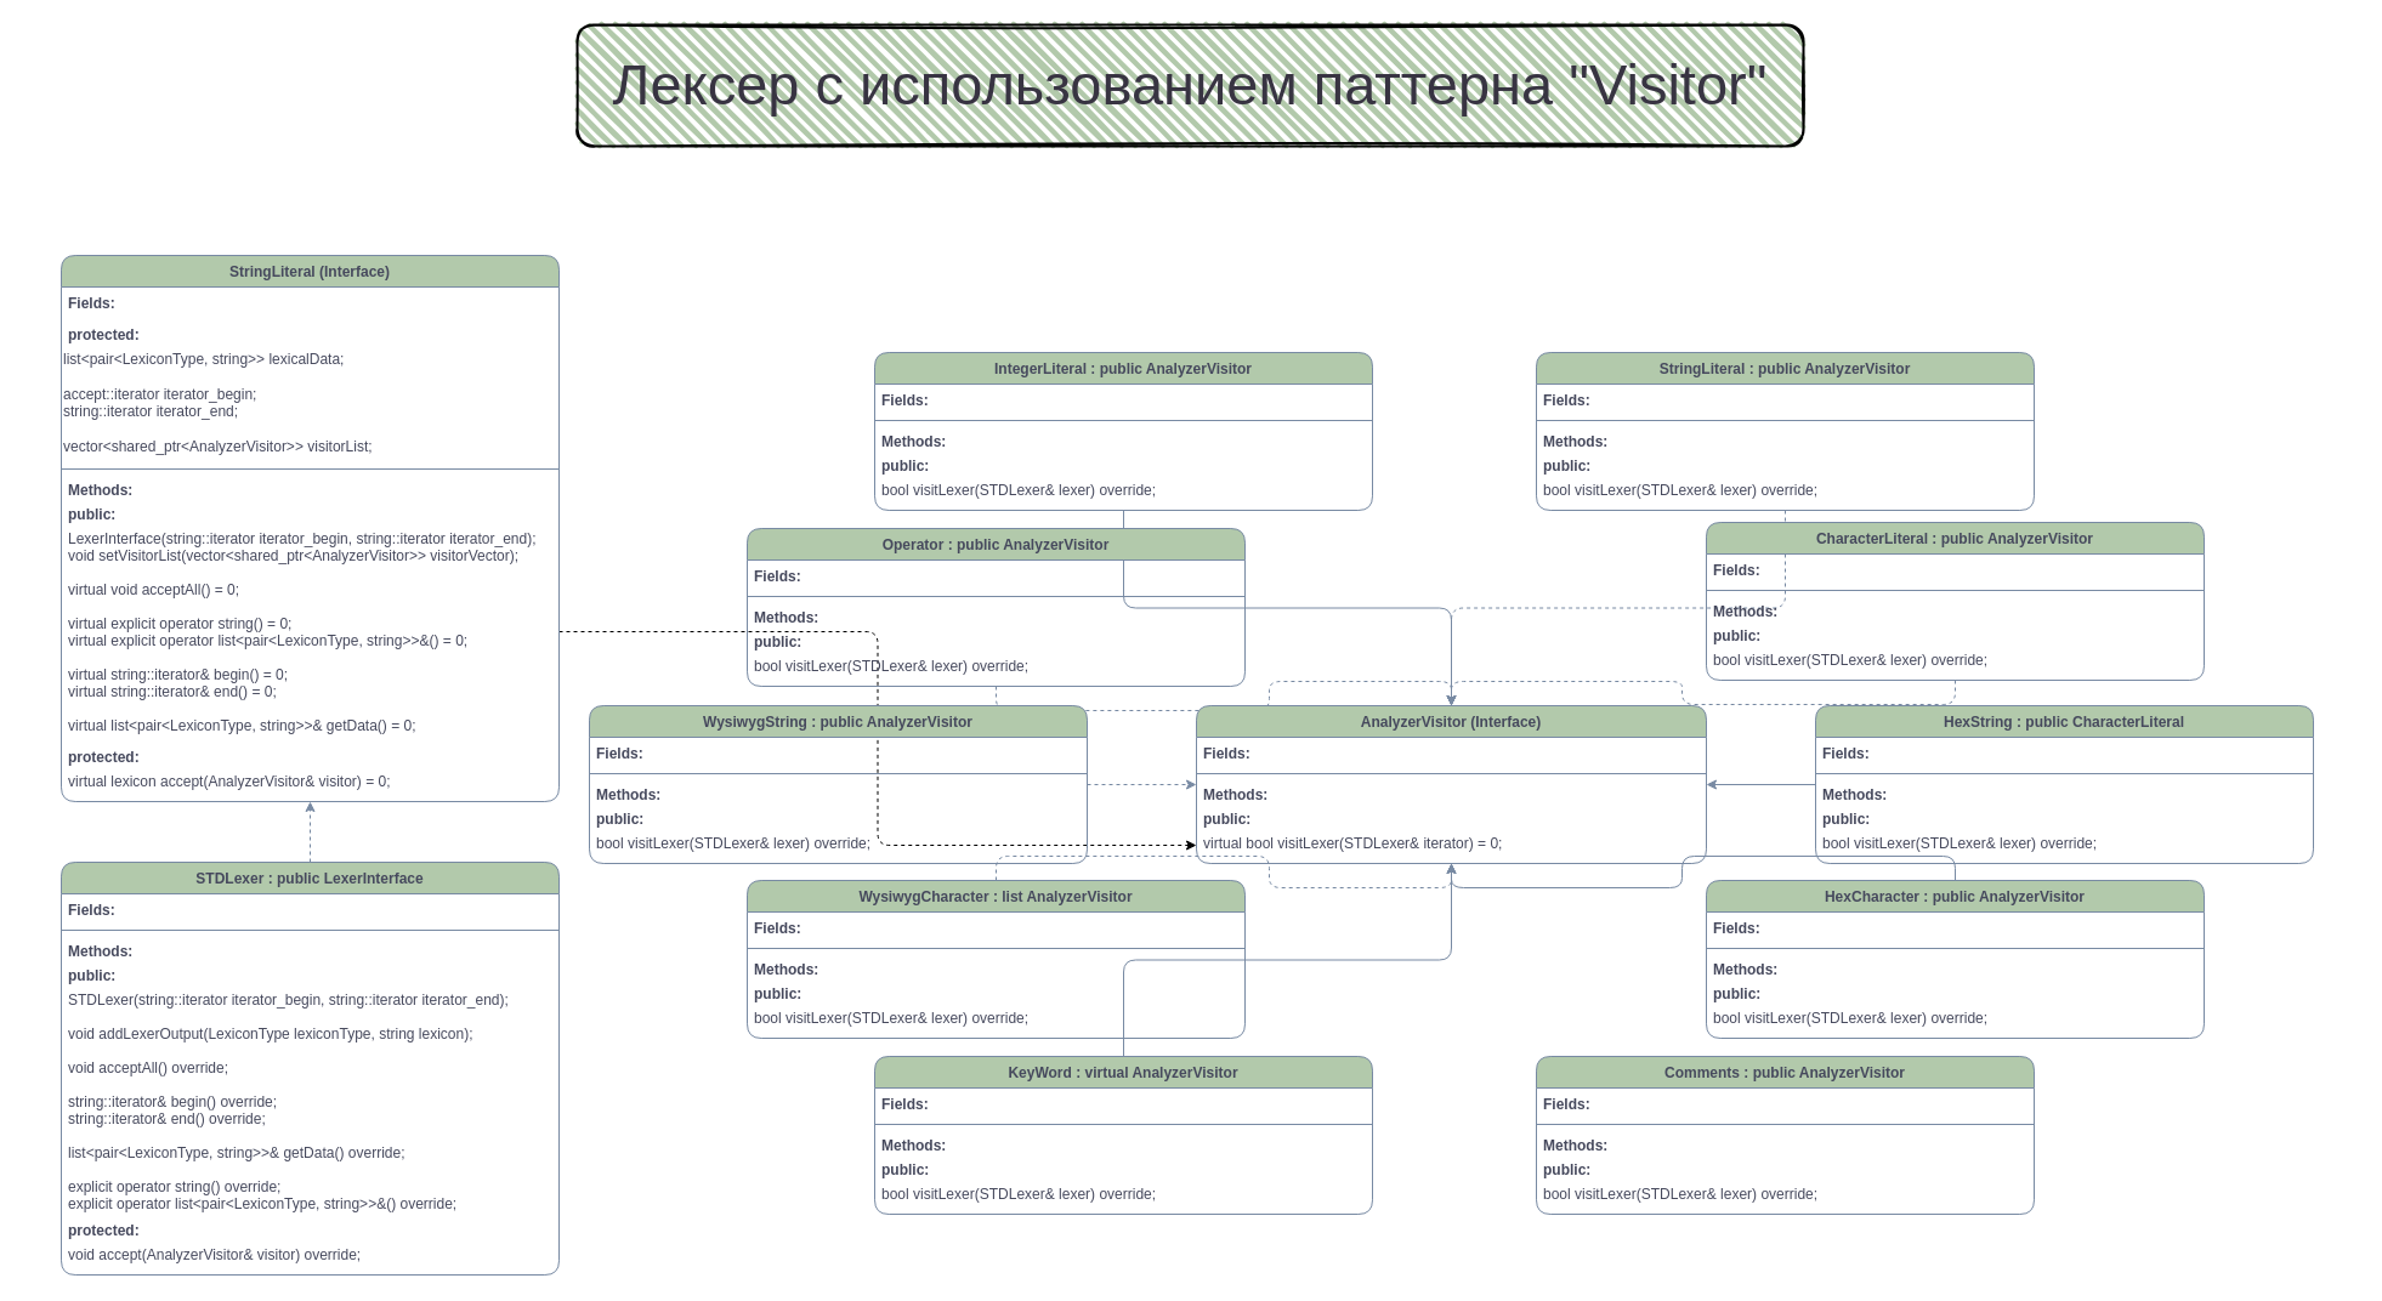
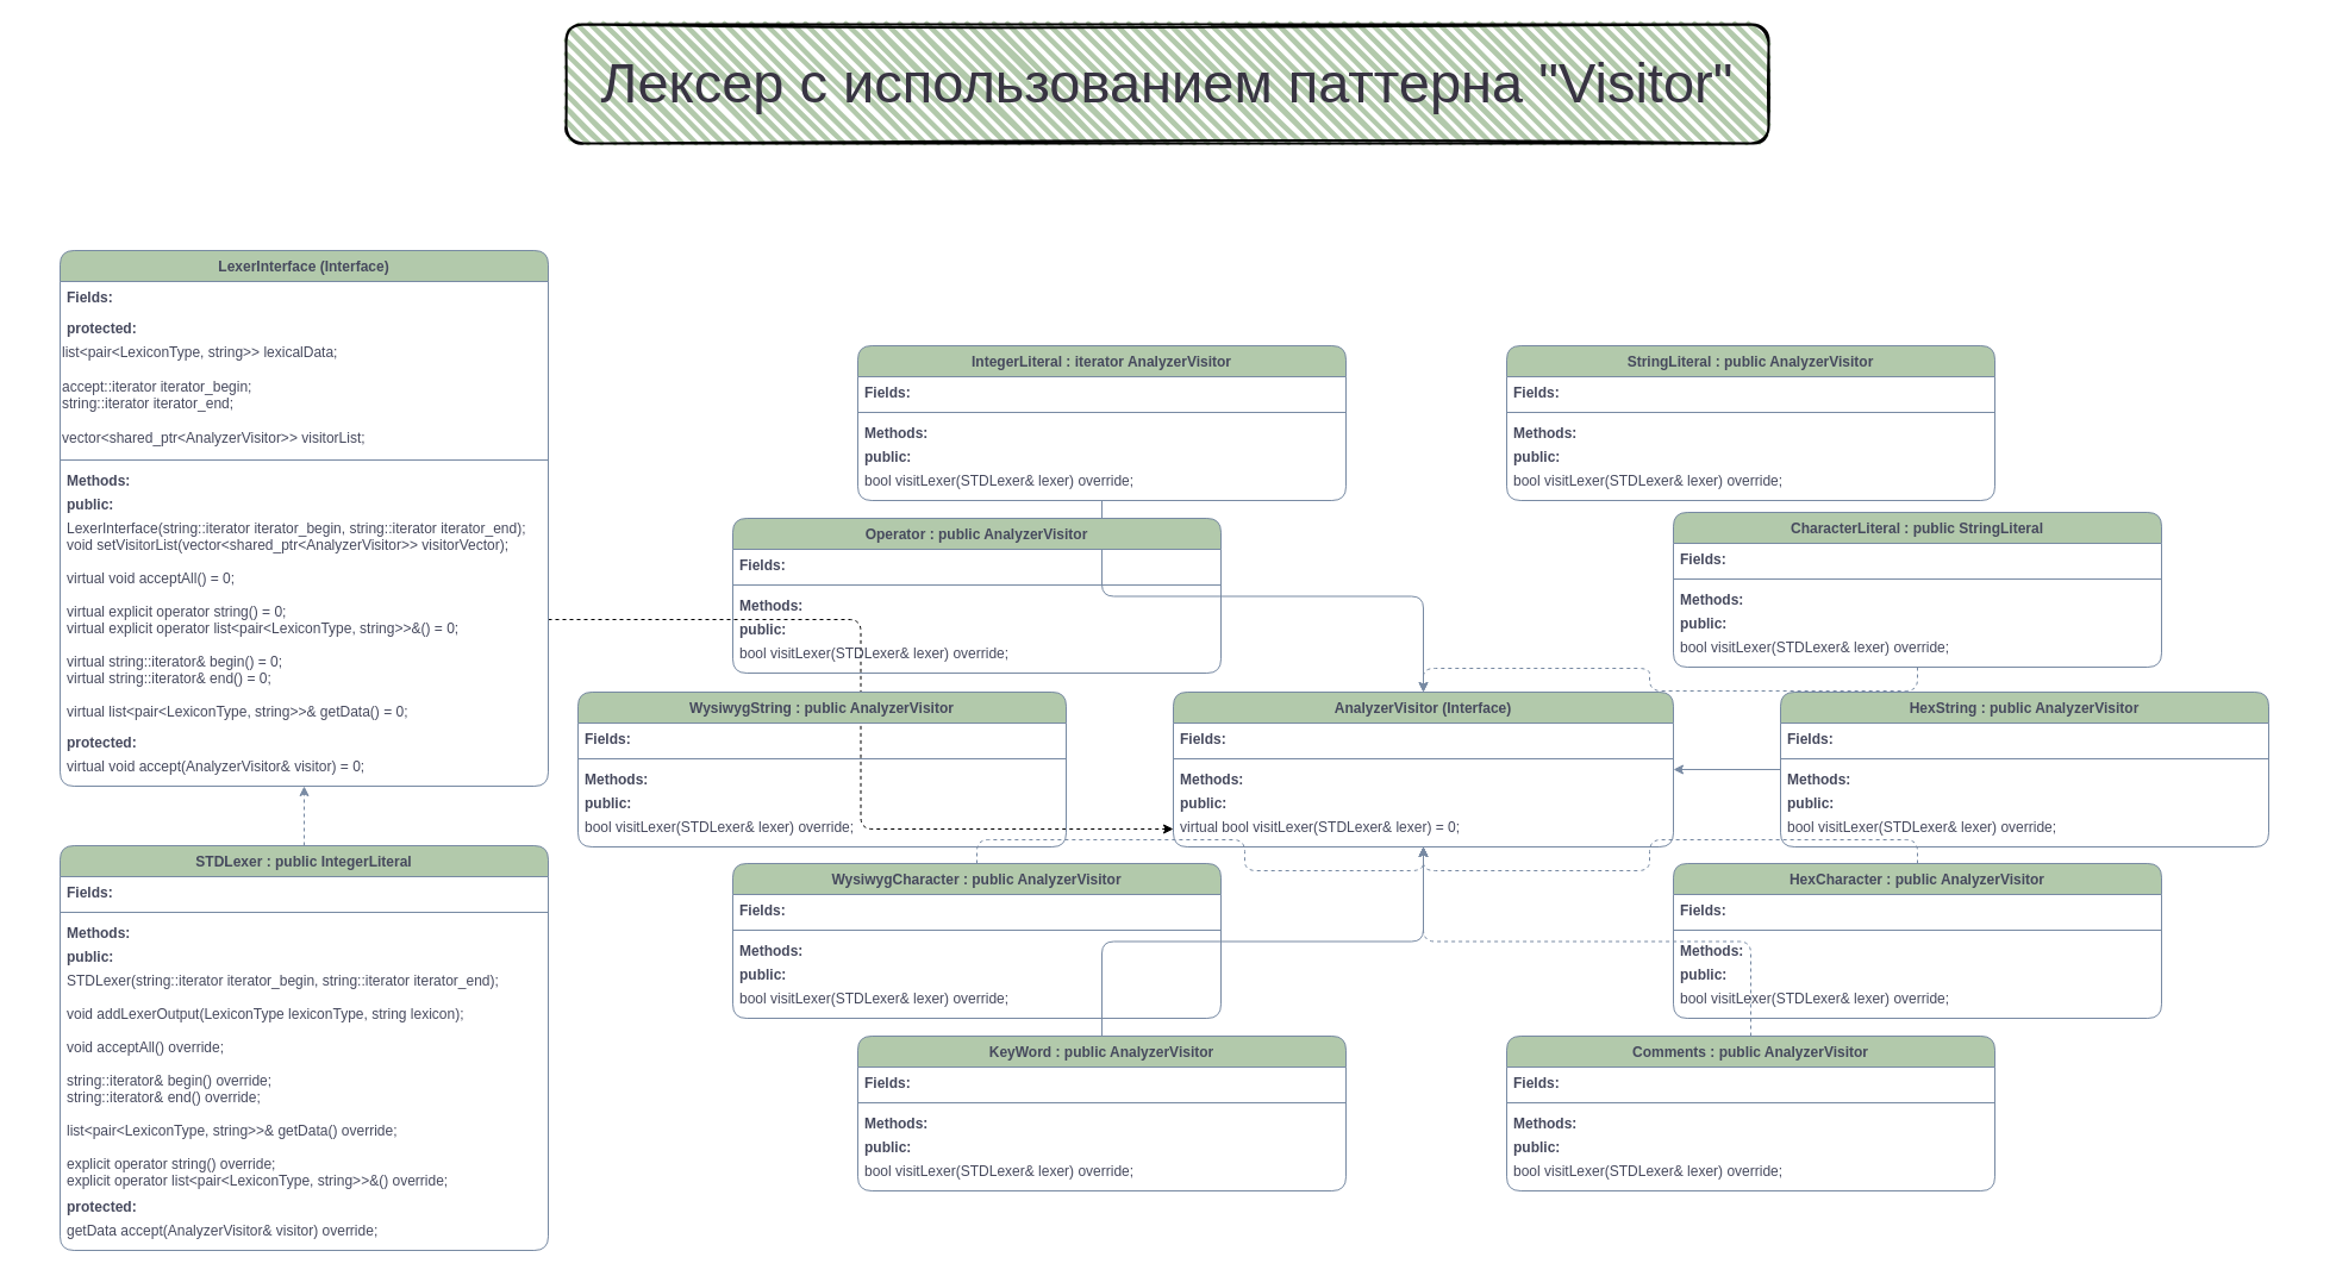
- <mxCell id="14" value="StringLiteral (Interface)" style="swimlane;fontStyle=1;align=center;verticalAlign=top;childLayout=stackLayout;horizontal=1;startSize=26;horizontalStack=0;resizeParent=1;resizeParentMax=0;resizeLast=0;collapsible=1;marginBottom=0;rounded=1;fillColor=#B2C9AB;strokeColor=#788AA3;fontColor=#46495D;" parent="1" vertex="1"><mxGeometry x="50" y="210" width="410" height="450" as="geometry"><mxRectangle x="120" y="550" width="210" height="26" as="alternateBounds" /></mxGeometry></mxCell>
+ <mxCell id="14" value="LexerInterface (Interface)" style="swimlane;fontStyle=1;align=center;verticalAlign=top;childLayout=stackLayout;horizontal=1;startSize=26;horizontalStack=0;resizeParent=1;resizeParentMax=0;resizeLast=0;collapsible=1;marginBottom=0;rounded=1;fillColor=#B2C9AB;strokeColor=#788AA3;fontColor=#46495D;" parent="1" vertex="1"><mxGeometry x="50" y="210" width="410" height="450" as="geometry"><mxRectangle x="120" y="550" width="210" height="26" as="alternateBounds" /></mxGeometry></mxCell>
- <mxCell id="32" value="IntegerLiteral : public AnalyzerVisitor" style="swimlane;fontStyle=1;align=center;verticalAlign=top;childLayout=stackLayout;horizontal=1;startSize=26;horizontalStack=0;resizeParent=1;resizeParentMax=0;resizeLast=0;collapsible=1;marginBottom=0;rounded=1;fillColor=#B2C9AB;strokeColor=#788AA3;fontColor=#46495D;" parent="1" vertex="1"><mxGeometry x="720" y="290" width="410" height="130" as="geometry"><mxRectangle x="705" y="390" width="260" height="26" as="alternateBounds" /></mxGeometry></mxCell>
+ <mxCell id="32" value="IntegerLiteral : iterator AnalyzerVisitor" style="swimlane;fontStyle=1;align=center;verticalAlign=top;childLayout=stackLayout;horizontal=1;startSize=26;horizontalStack=0;resizeParent=1;resizeParentMax=0;resizeLast=0;collapsible=1;marginBottom=0;rounded=1;fillColor=#B2C9AB;strokeColor=#788AA3;fontColor=#46495D;" parent="1" vertex="1"><mxGeometry x="720" y="290" width="410" height="130" as="geometry"><mxRectangle x="705" y="390" width="260" height="26" as="alternateBounds" /></mxGeometry></mxCell>
- <mxCell id="50" value="CharacterLiteral : public AnalyzerVisitor" style="swimlane;fontStyle=1;align=center;verticalAlign=top;childLayout=stackLayout;horizontal=1;startSize=26;horizontalStack=0;resizeParent=1;resizeParentMax=0;resizeLast=0;collapsible=1;marginBottom=0;rounded=1;fillColor=#B2C9AB;strokeColor=#788AA3;fontColor=#46495D;" parent="1" vertex="1"><mxGeometry x="1405" y="430" width="410" height="130" as="geometry"><mxRectangle x="1200" y="534" width="260" height="26" as="alternateBounds" /></mxGeometry></mxCell>
+ <mxCell id="50" value="CharacterLiteral : public StringLiteral" style="swimlane;fontStyle=1;align=center;verticalAlign=top;childLayout=stackLayout;horizontal=1;startSize=26;horizontalStack=0;resizeParent=1;resizeParentMax=0;resizeLast=0;collapsible=1;marginBottom=0;rounded=1;fillColor=#B2C9AB;strokeColor=#788AA3;fontColor=#46495D;" parent="1" vertex="1"><mxGeometry x="1405" y="430" width="410" height="130" as="geometry"><mxRectangle x="1200" y="534" width="260" height="26" as="alternateBounds" /></mxGeometry></mxCell>
- <mxCell id="4" style="edgeStyle=orthogonalEdgeStyle;rounded=1;sketch=0;orthogonalLoop=1;jettySize=auto;html=1;dashed=1;strokeColor=#788AA3;fontColor=#46495D;" parent="1" source="38" target="56" edge="1"><mxGeometry relative="1" as="geometry" /></mxCell>
- <mxCell id="7" style="edgeStyle=orthogonalEdgeStyle;rounded=1;sketch=0;orthogonalLoop=1;jettySize=auto;html=1;dashed=1;strokeColor=#788AA3;fontColor=#46495D;" parent="1" source="62" target="56" edge="1"><mxGeometry relative="1" as="geometry" /></mxCell>
- <mxCell id="80" value="HexString : public CharacterLiteral" style="swimlane;fontStyle=1;align=center;verticalAlign=top;childLayout=stackLayout;horizontal=1;startSize=26;horizontalStack=0;resizeParent=1;resizeParentMax=0;resizeLast=0;collapsible=1;marginBottom=0;rounded=1;fillColor=#B2C9AB;strokeColor=#788AA3;fontColor=#46495D;" parent="1" vertex="1"><mxGeometry x="1495" y="581" width="410" height="130" as="geometry"><mxRectangle x="1200" y="680" width="260" height="26" as="alternateBounds" /></mxGeometry></mxCell>
+ <mxCell id="80" value="HexString : public AnalyzerVisitor" style="swimlane;fontStyle=1;align=center;verticalAlign=top;childLayout=stackLayout;horizontal=1;startSize=26;horizontalStack=0;resizeParent=1;resizeParentMax=0;resizeLast=0;collapsible=1;marginBottom=0;rounded=1;fillColor=#B2C9AB;strokeColor=#788AA3;fontColor=#46495D;" parent="1" vertex="1"><mxGeometry x="1495" y="581" width="410" height="130" as="geometry"><mxRectangle x="1200" y="680" width="260" height="26" as="alternateBounds" /></mxGeometry></mxCell>
- <mxCell id="23" value="virtual lexicon accept(AnalyzerVisitor&amp; visitor) = 0;&#10;" style="text;strokeColor=none;fillColor=none;align=left;verticalAlign=top;spacingLeft=4;spacingRight=4;overflow=hidden;rotatable=0;points=[[0,0.5],[1,0.5]];portConstraint=eastwest;fontStyle=0;fontColor=#46495D;" parent="14" vertex="1"><mxGeometry y="420" width="410" height="30" as="geometry" /></mxCell>
+ <mxCell id="23" value="virtual void accept(AnalyzerVisitor&amp; visitor) = 0;&#10;" style="text;strokeColor=none;fillColor=none;align=left;verticalAlign=top;spacingLeft=4;spacingRight=4;overflow=hidden;rotatable=0;points=[[0,0.5],[1,0.5]];portConstraint=eastwest;fontStyle=0;fontColor=#46495D;" parent="14" vertex="1"><mxGeometry y="420" width="410" height="30" as="geometry" /></mxCell>
- <mxCell id="11" style="edgeStyle=orthogonalEdgeStyle;rounded=1;sketch=0;orthogonalLoop=1;jettySize=auto;html=1;dashed=1;strokeColor=#788AA3;fontColor=#46495D;" parent="1" source="86" target="56" edge="1"><mxGeometry relative="1" as="geometry" /></mxCell>
- <mxCell id="61" value="virtual bool visitLexer(STDLexer&amp; iterator) = 0;&#10;" style="text;strokeColor=none;fillColor=none;align=left;verticalAlign=top;spacingLeft=4;spacingRight=4;overflow=hidden;rotatable=0;points=[[0,0.5],[1,0.5]];portConstraint=eastwest;fontStyle=0;fontColor=#46495D;" parent="56" vertex="1"><mxGeometry y="100" width="420" height="30" as="geometry" /></mxCell>
+ <mxCell id="61" value="virtual bool visitLexer(STDLexer&amp; lexer) = 0;&#10;" style="text;strokeColor=none;fillColor=none;align=left;verticalAlign=top;spacingLeft=4;spacingRight=4;overflow=hidden;rotatable=0;points=[[0,0.5],[1,0.5]];portConstraint=eastwest;fontStyle=0;fontColor=#46495D;" parent="56" vertex="1"><mxGeometry y="100" width="420" height="30" as="geometry" /></mxCell>
- <mxCell id="9" style="edgeStyle=orthogonalEdgeStyle;rounded=1;sketch=0;orthogonalLoop=1;jettySize=auto;html=1;dashed=0;strokeColor=#788AA3;fontColor=#46495D;" parent="1" source="74" target="56" edge="1"><mxGeometry relative="1" as="geometry" /></mxCell>
+ <mxCell id="9" style="edgeStyle=orthogonalEdgeStyle;rounded=1;sketch=0;orthogonalLoop=1;jettySize=auto;html=1;dashed=1;strokeColor=#788AA3;fontColor=#46495D;" parent="1" source="74" target="56" edge="1"><mxGeometry relative="1" as="geometry" /></mxCell>
- <mxCell id="24" value="STDLexer : public LexerInterface" style="swimlane;fontStyle=1;align=center;verticalAlign=top;childLayout=stackLayout;horizontal=1;startSize=26;horizontalStack=0;resizeParent=1;resizeParentMax=0;resizeLast=0;collapsible=1;marginBottom=0;rounded=1;fillColor=#B2C9AB;strokeColor=#788AA3;fontColor=#46495D;" parent="1" vertex="1"><mxGeometry x="50" y="710" width="410" height="340" as="geometry"><mxRectangle x="120" y="590" width="210" height="26" as="alternateBounds" /></mxGeometry></mxCell>
+ <mxCell id="24" value="STDLexer : public IntegerLiteral" style="swimlane;fontStyle=1;align=center;verticalAlign=top;childLayout=stackLayout;horizontal=1;startSize=26;horizontalStack=0;resizeParent=1;resizeParentMax=0;resizeLast=0;collapsible=1;marginBottom=0;rounded=1;fillColor=#B2C9AB;strokeColor=#788AA3;fontColor=#46495D;" parent="1" vertex="1"><mxGeometry x="50" y="710" width="410" height="340" as="geometry"><mxRectangle x="120" y="590" width="210" height="26" as="alternateBounds" /></mxGeometry></mxCell>
- <mxCell id="68" value="WysiwygCharacter : list AnalyzerVisitor" style="swimlane;fontStyle=1;align=center;verticalAlign=top;childLayout=stackLayout;horizontal=1;startSize=26;horizontalStack=0;resizeParent=1;resizeParentMax=0;resizeLast=0;collapsible=1;marginBottom=0;rounded=1;fillColor=#B2C9AB;strokeColor=#788AA3;fontColor=#46495D;" parent="1" vertex="1"><mxGeometry x="615" y="725" width="410" height="130" as="geometry"><mxRectangle x="705" y="824" width="260" height="26" as="alternateBounds" /></mxGeometry></mxCell>
+ <mxCell id="68" value="WysiwygCharacter : public AnalyzerVisitor" style="swimlane;fontStyle=1;align=center;verticalAlign=top;childLayout=stackLayout;horizontal=1;startSize=26;horizontalStack=0;resizeParent=1;resizeParentMax=0;resizeLast=0;collapsible=1;marginBottom=0;rounded=1;fillColor=#B2C9AB;strokeColor=#788AA3;fontColor=#46495D;" parent="1" vertex="1"><mxGeometry x="615" y="725" width="410" height="130" as="geometry"><mxRectangle x="705" y="824" width="260" height="26" as="alternateBounds" /></mxGeometry></mxCell>
+ <mxCell id="12" style="edgeStyle=orthogonalEdgeStyle;rounded=1;sketch=0;orthogonalLoop=1;jettySize=auto;html=1;dashed=1;fontColor=#46495D;strokeColor=#788AA3;" parent="1" source="92" target="56" edge="1"><mxGeometry relative="1" as="geometry" /></mxCell>
- <mxCell id="44" value="KeyWord : virtual AnalyzerVisitor" style="swimlane;fontStyle=1;align=center;verticalAlign=top;childLayout=stackLayout;horizontal=1;startSize=26;horizontalStack=0;resizeParent=1;resizeParentMax=0;resizeLast=0;collapsible=1;marginBottom=0;rounded=1;fillColor=#B2C9AB;strokeColor=#788AA3;fontColor=#46495D;" parent="1" vertex="1"><mxGeometry x="720" y="870" width="410" height="130" as="geometry"><mxRectangle x="705" y="970" width="260" height="26" as="alternateBounds" /></mxGeometry></mxCell>
+ <mxCell id="44" value="KeyWord : public AnalyzerVisitor" style="swimlane;fontStyle=1;align=center;verticalAlign=top;childLayout=stackLayout;horizontal=1;startSize=26;horizontalStack=0;resizeParent=1;resizeParentMax=0;resizeLast=0;collapsible=1;marginBottom=0;rounded=1;fillColor=#B2C9AB;strokeColor=#788AA3;fontColor=#46495D;" parent="1" vertex="1"><mxGeometry x="720" y="870" width="410" height="130" as="geometry"><mxRectangle x="705" y="970" width="260" height="26" as="alternateBounds" /></mxGeometry></mxCell>
- <mxCell id="31" value="void accept(AnalyzerVisitor&amp; visitor) override;" style="text;strokeColor=none;fillColor=none;align=left;verticalAlign=top;spacingLeft=4;spacingRight=4;overflow=hidden;rotatable=0;points=[[0,0.5],[1,0.5]];portConstraint=eastwest;fontStyle=0;fontColor=#46495D;" parent="24" vertex="1"><mxGeometry y="310" width="410" height="30" as="geometry" /></mxCell>
+ <mxCell id="31" value="getData accept(AnalyzerVisitor&amp; visitor) override;" style="text;strokeColor=none;fillColor=none;align=left;verticalAlign=top;spacingLeft=4;spacingRight=4;overflow=hidden;rotatable=0;points=[[0,0.5],[1,0.5]];portConstraint=eastwest;fontStyle=0;fontColor=#46495D;" parent="24" vertex="1"><mxGeometry y="310" width="410" height="30" as="geometry" /></mxCell>
